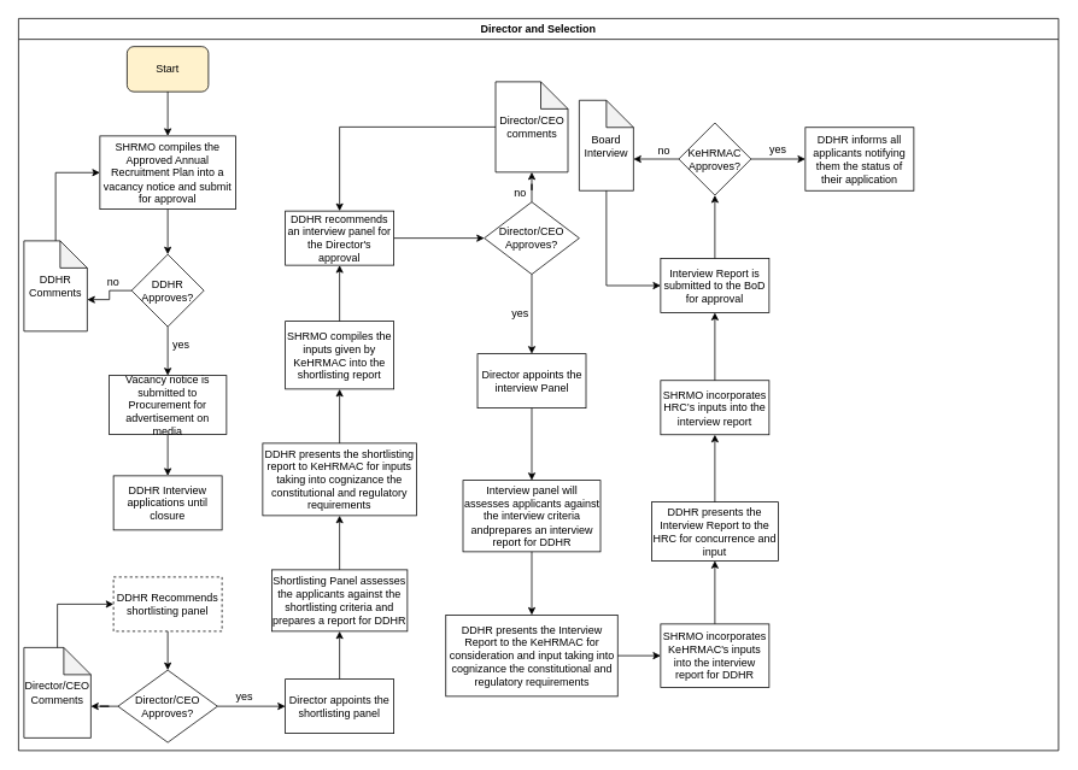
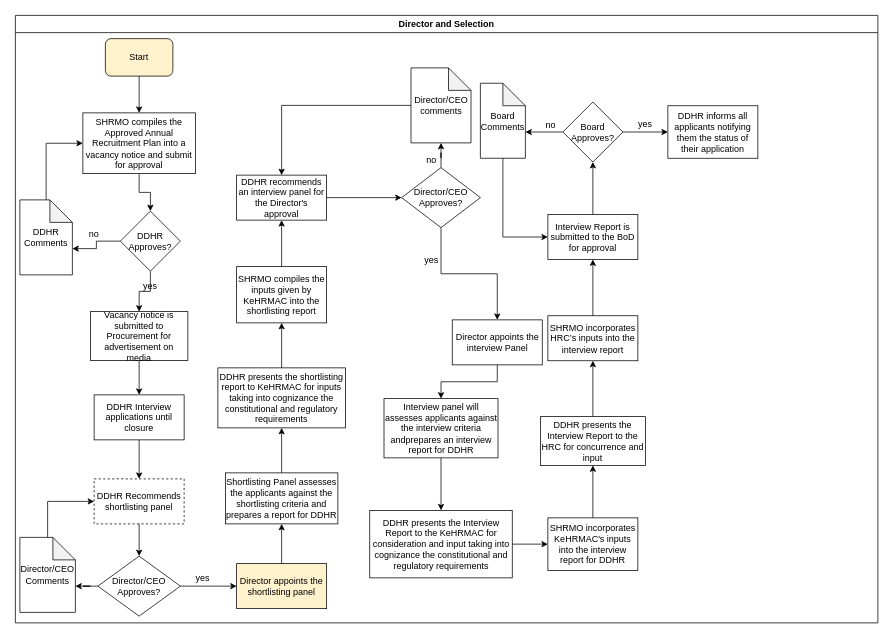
- <mxCell id="50" value="Board Interview" style="shape=note;whiteSpace=wrap;html=1;backgroundOutline=1;darkOpacity=0.05;" vertex="1" parent="2"><mxGeometry x="620" y="90.5" width="60" height="100" as="geometry" /></mxCell>
+ <mxCell id="50" value="Board Comments" style="shape=note;whiteSpace=wrap;html=1;backgroundOutline=1;darkOpacity=0.05;" vertex="1" parent="2"><mxGeometry x="620" y="90.5" width="60" height="100" as="geometry" /></mxCell>
- <mxCell id="45" value="KeHRMAC Approves?" style="rhombus;whiteSpace=wrap;html=1;" vertex="1" parent="2"><mxGeometry x="730" y="115.5" width="80" height="80" as="geometry" /></mxCell>
+ <mxCell id="45" value="Board Approves?" style="rhombus;whiteSpace=wrap;html=1;" vertex="1" parent="2"><mxGeometry x="730" y="115.5" width="80" height="80" as="geometry" /></mxCell>
- <mxCell id="6" value="DDHR Approves?" style="rhombus;whiteSpace=wrap;html=1;" vertex="1" parent="2"><mxGeometry x="125" y="261" width="80" height="80" as="geometry" /></mxCell>
+ <mxCell id="6" value="DDHR Approves?" style="rhombus;whiteSpace=wrap;html=1;" vertex="1" parent="2"><mxGeometry x="140" y="261" width="80" height="80" as="geometry" /></mxCell>
- <mxCell id="30" value="Director appoints the interview Panel" style="whiteSpace=wrap;html=1;" vertex="1" parent="2"><mxGeometry x="507.5" y="371" width="120" height="60" as="geometry" /></mxCell>
+ <mxCell id="30" value="Director appoints the interview Panel" style="whiteSpace=wrap;html=1;" vertex="1" parent="2"><mxGeometry x="582.5" y="406" width="120" height="60" as="geometry" /></mxCell>
+ <mxCell id="18" value="" style="edgeStyle=orthogonalEdgeStyle;rounded=0;orthogonalLoop=1;jettySize=auto;html=1;" edge="1" parent="2" source="15" target="17"><mxGeometry relative="1" as="geometry" /></mxCell>
- <mxCell id="54" value="Director appoints the shortlisting panel" style="whiteSpace=wrap;html=1;" vertex="1" parent="1"><mxGeometry x="315" y="751" width="120" height="60" as="geometry" /></mxCell>
+ <mxCell id="54" value="Director appoints the shortlisting panel" style="whiteSpace=wrap;html=1;fillColor=#fff2cc;" vertex="1" parent="1"><mxGeometry x="315" y="751" width="120" height="60" as="geometry" /></mxCell>
